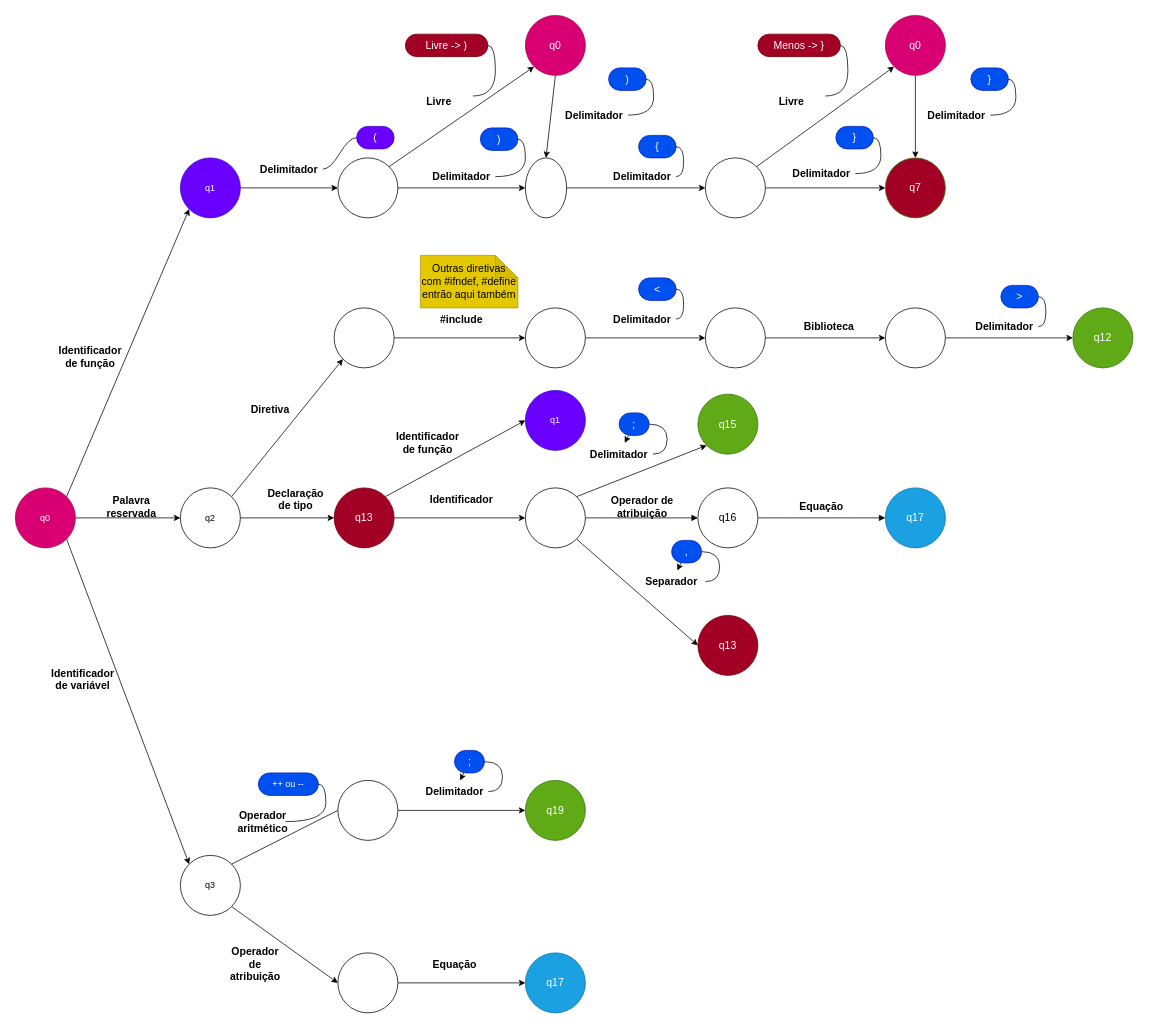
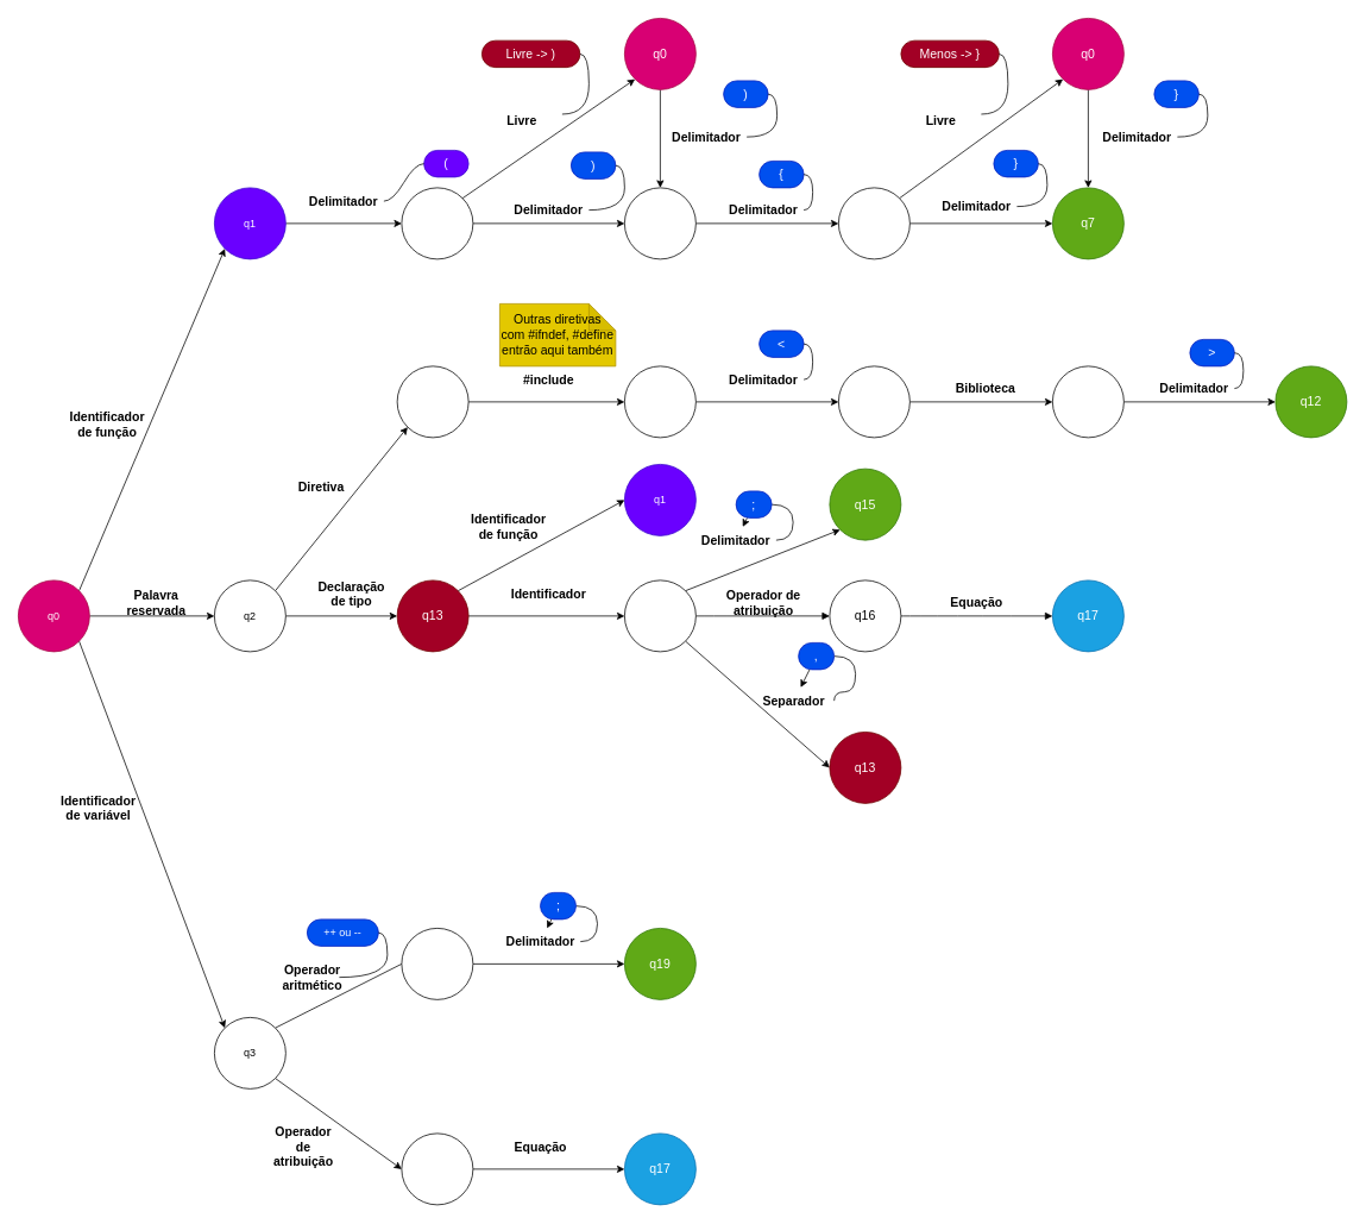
- <mxCell id="24" value="&lt;font color=&quot;#ffffff&quot;&gt;q5&lt;/font&gt;" style="ellipse;whiteSpace=wrap;html=1;aspect=fixed;fontSize=14;fontColor=#000000;" parent="1" vertex="1"><mxGeometry x="700" y="210" width="55" height="80" as="geometry" /></mxCell>
+ <mxCell id="24" value="&lt;font color=&quot;#ffffff&quot;&gt;q5&lt;/font&gt;" style="ellipse;whiteSpace=wrap;html=1;aspect=fixed;fontSize=14;fontColor=#000000;" parent="1" vertex="1"><mxGeometry x="700" y="210" width="80" height="80" as="geometry" /></mxCell>
- <mxCell id="42" value="&lt;font color=&quot;#ffffff&quot;&gt;q7&lt;/font&gt;" style="ellipse;whiteSpace=wrap;html=1;aspect=fixed;fontSize=14;fontColor=#ffffff;fillColor=#a20025;strokeColor=#2D7600;" parent="1" vertex="1"><mxGeometry x="1180" y="210" width="80" height="80" as="geometry" /></mxCell>
+ <mxCell id="42" value="&lt;font color=&quot;#ffffff&quot;&gt;q7&lt;/font&gt;" style="ellipse;whiteSpace=wrap;html=1;aspect=fixed;fontSize=14;fontColor=#ffffff;fillColor=#60a917;strokeColor=#2D7600;" parent="1" vertex="1"><mxGeometry x="1180" y="210" width="80" height="80" as="geometry" /></mxCell>
- <mxCell id="110" value="&lt;b&gt;Separador&lt;/b&gt;" style="text;html=1;strokeColor=none;fillColor=none;align=center;verticalAlign=middle;whiteSpace=wrap;rounded=0;fontSize=14;fontColor=#000000;" vertex="1" parent="1"><mxGeometry x="850" y="760" width="90" height="30" as="geometry" /></mxCell>
+ <mxCell id="110" value="&lt;b&gt;Separador&lt;/b&gt;" style="text;html=1;strokeColor=none;fillColor=none;align=center;verticalAlign=middle;whiteSpace=wrap;rounded=0;fontSize=14;fontColor=#000000;" vertex="1" parent="1"><mxGeometry x="845" y="770" width="90" height="30" as="geometry" /></mxCell>
